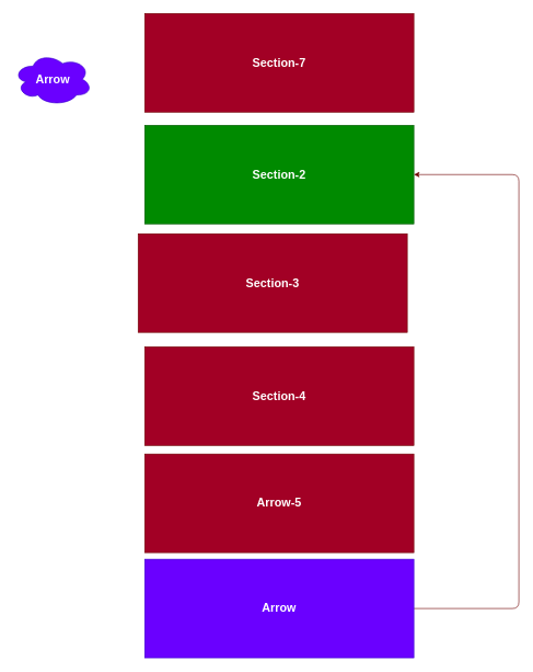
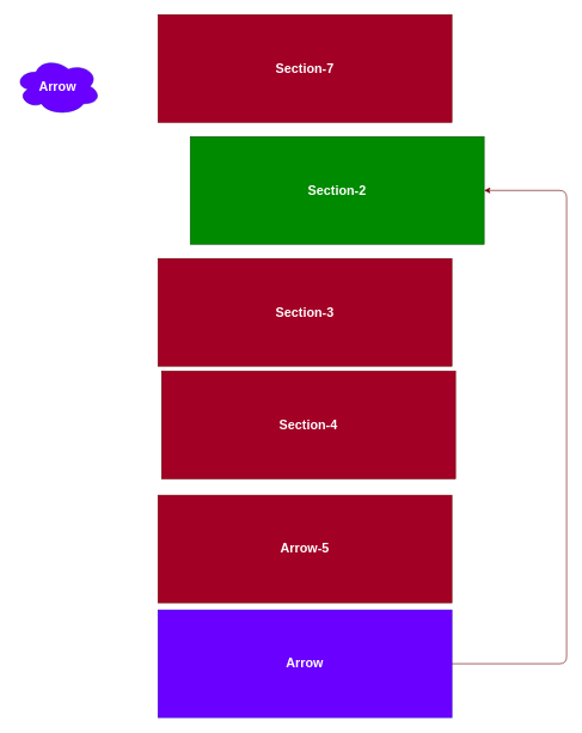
- <mxCell id="3" value="Section-2" style="rounded=0;whiteSpace=wrap;html=1;fillColor=#008a00;fontColor=#ffffff;strokeColor=#005700;fontSize=18;fontStyle=1" parent="1" vertex="1"><mxGeometry x="220" y="190" width="410" height="150" as="geometry" /></mxCell>
+ <mxCell id="3" value="Section-2" style="rounded=0;whiteSpace=wrap;html=1;fillColor=#008a00;fontColor=#ffffff;strokeColor=#005700;fontSize=18;fontStyle=1" parent="1" vertex="1"><mxGeometry x="265" y="190" width="410" height="150" as="geometry" /></mxCell>
- <mxCell id="4" value="Section-3" style="rounded=0;whiteSpace=wrap;html=1;fillColor=#a20025;fontColor=#ffffff;strokeColor=#6F0000;fontSize=18;fontStyle=1" parent="1" vertex="1"><mxGeometry x="210" y="355" width="410" height="150" as="geometry" /></mxCell>
+ <mxCell id="4" value="Section-3" style="rounded=0;whiteSpace=wrap;html=1;fillColor=#a20025;fontColor=#ffffff;strokeColor=#6F0000;fontSize=18;fontStyle=1" parent="1" vertex="1"><mxGeometry x="220" y="360" width="410" height="150" as="geometry" /></mxCell>
- <mxCell id="5" value="Section-4" style="rounded=0;whiteSpace=wrap;html=1;fillColor=#a20025;fontColor=#ffffff;strokeColor=#6F0000;fontSize=18;fontStyle=1" parent="1" vertex="1"><mxGeometry x="220" y="527" width="410" height="150" as="geometry" /></mxCell>
+ <mxCell id="5" value="Section-4" style="rounded=0;whiteSpace=wrap;html=1;fillColor=#a20025;fontColor=#ffffff;strokeColor=#6F0000;fontSize=18;fontStyle=1" parent="1" vertex="1"><mxGeometry x="225" y="517" width="410" height="150" as="geometry" /></mxCell>
